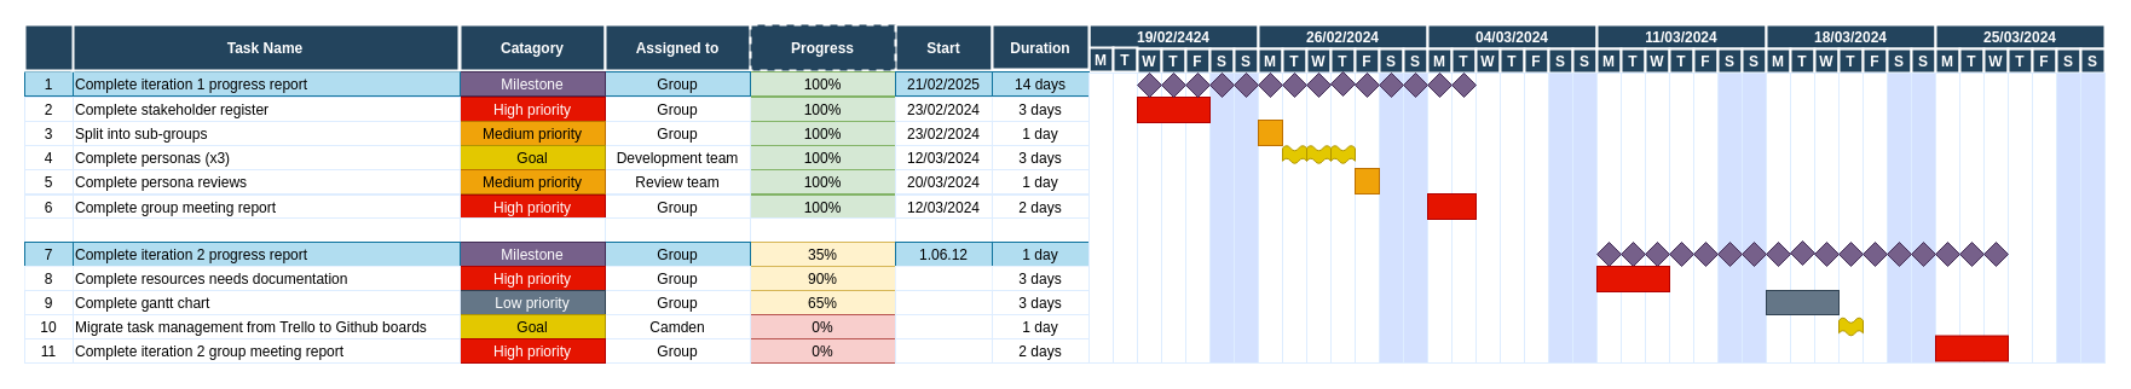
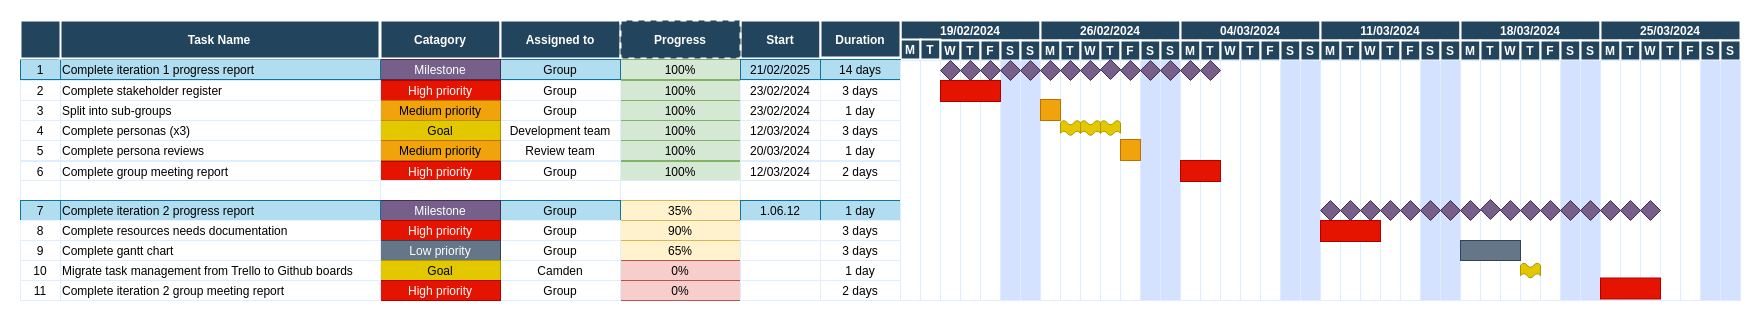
- <mxCell id="2" value="19/02/2424" style="fillColor=#23445D;strokeColor=#FFFFFF;strokeWidth=2;fontColor=#FFFFFF;fontStyle=1" vertex="1" parent="1"><mxGeometry x="900" y="20" width="140" height="20" as="geometry" /></mxCell>
+ <mxCell id="2" value="19/02/2024" style="fillColor=#23445D;strokeColor=#FFFFFF;strokeWidth=2;fontColor=#FFFFFF;fontStyle=1" vertex="1" parent="1"><mxGeometry x="900" y="20" width="140" height="20" as="geometry" /></mxCell>
